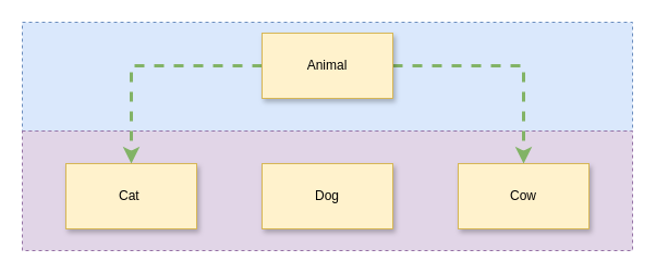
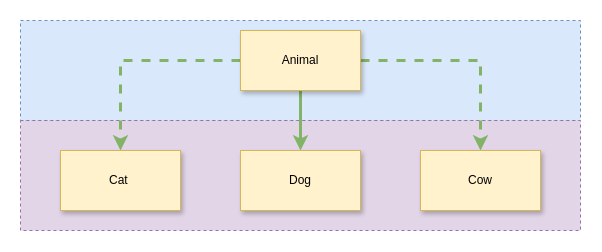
+ <mxCell id="4" style="edgeStyle=orthogonalEdgeStyle;rounded=0;orthogonalLoop=1;jettySize=auto;html=1;entryX=0.5;entryY=0;entryDx=0;entryDy=0;strokeWidth=3;fillColor=#d5e8d4;strokeColor=#82b366;" edge="1" parent="1" source="7" target="9"><mxGeometry relative="1" as="geometry" /></mxCell>
